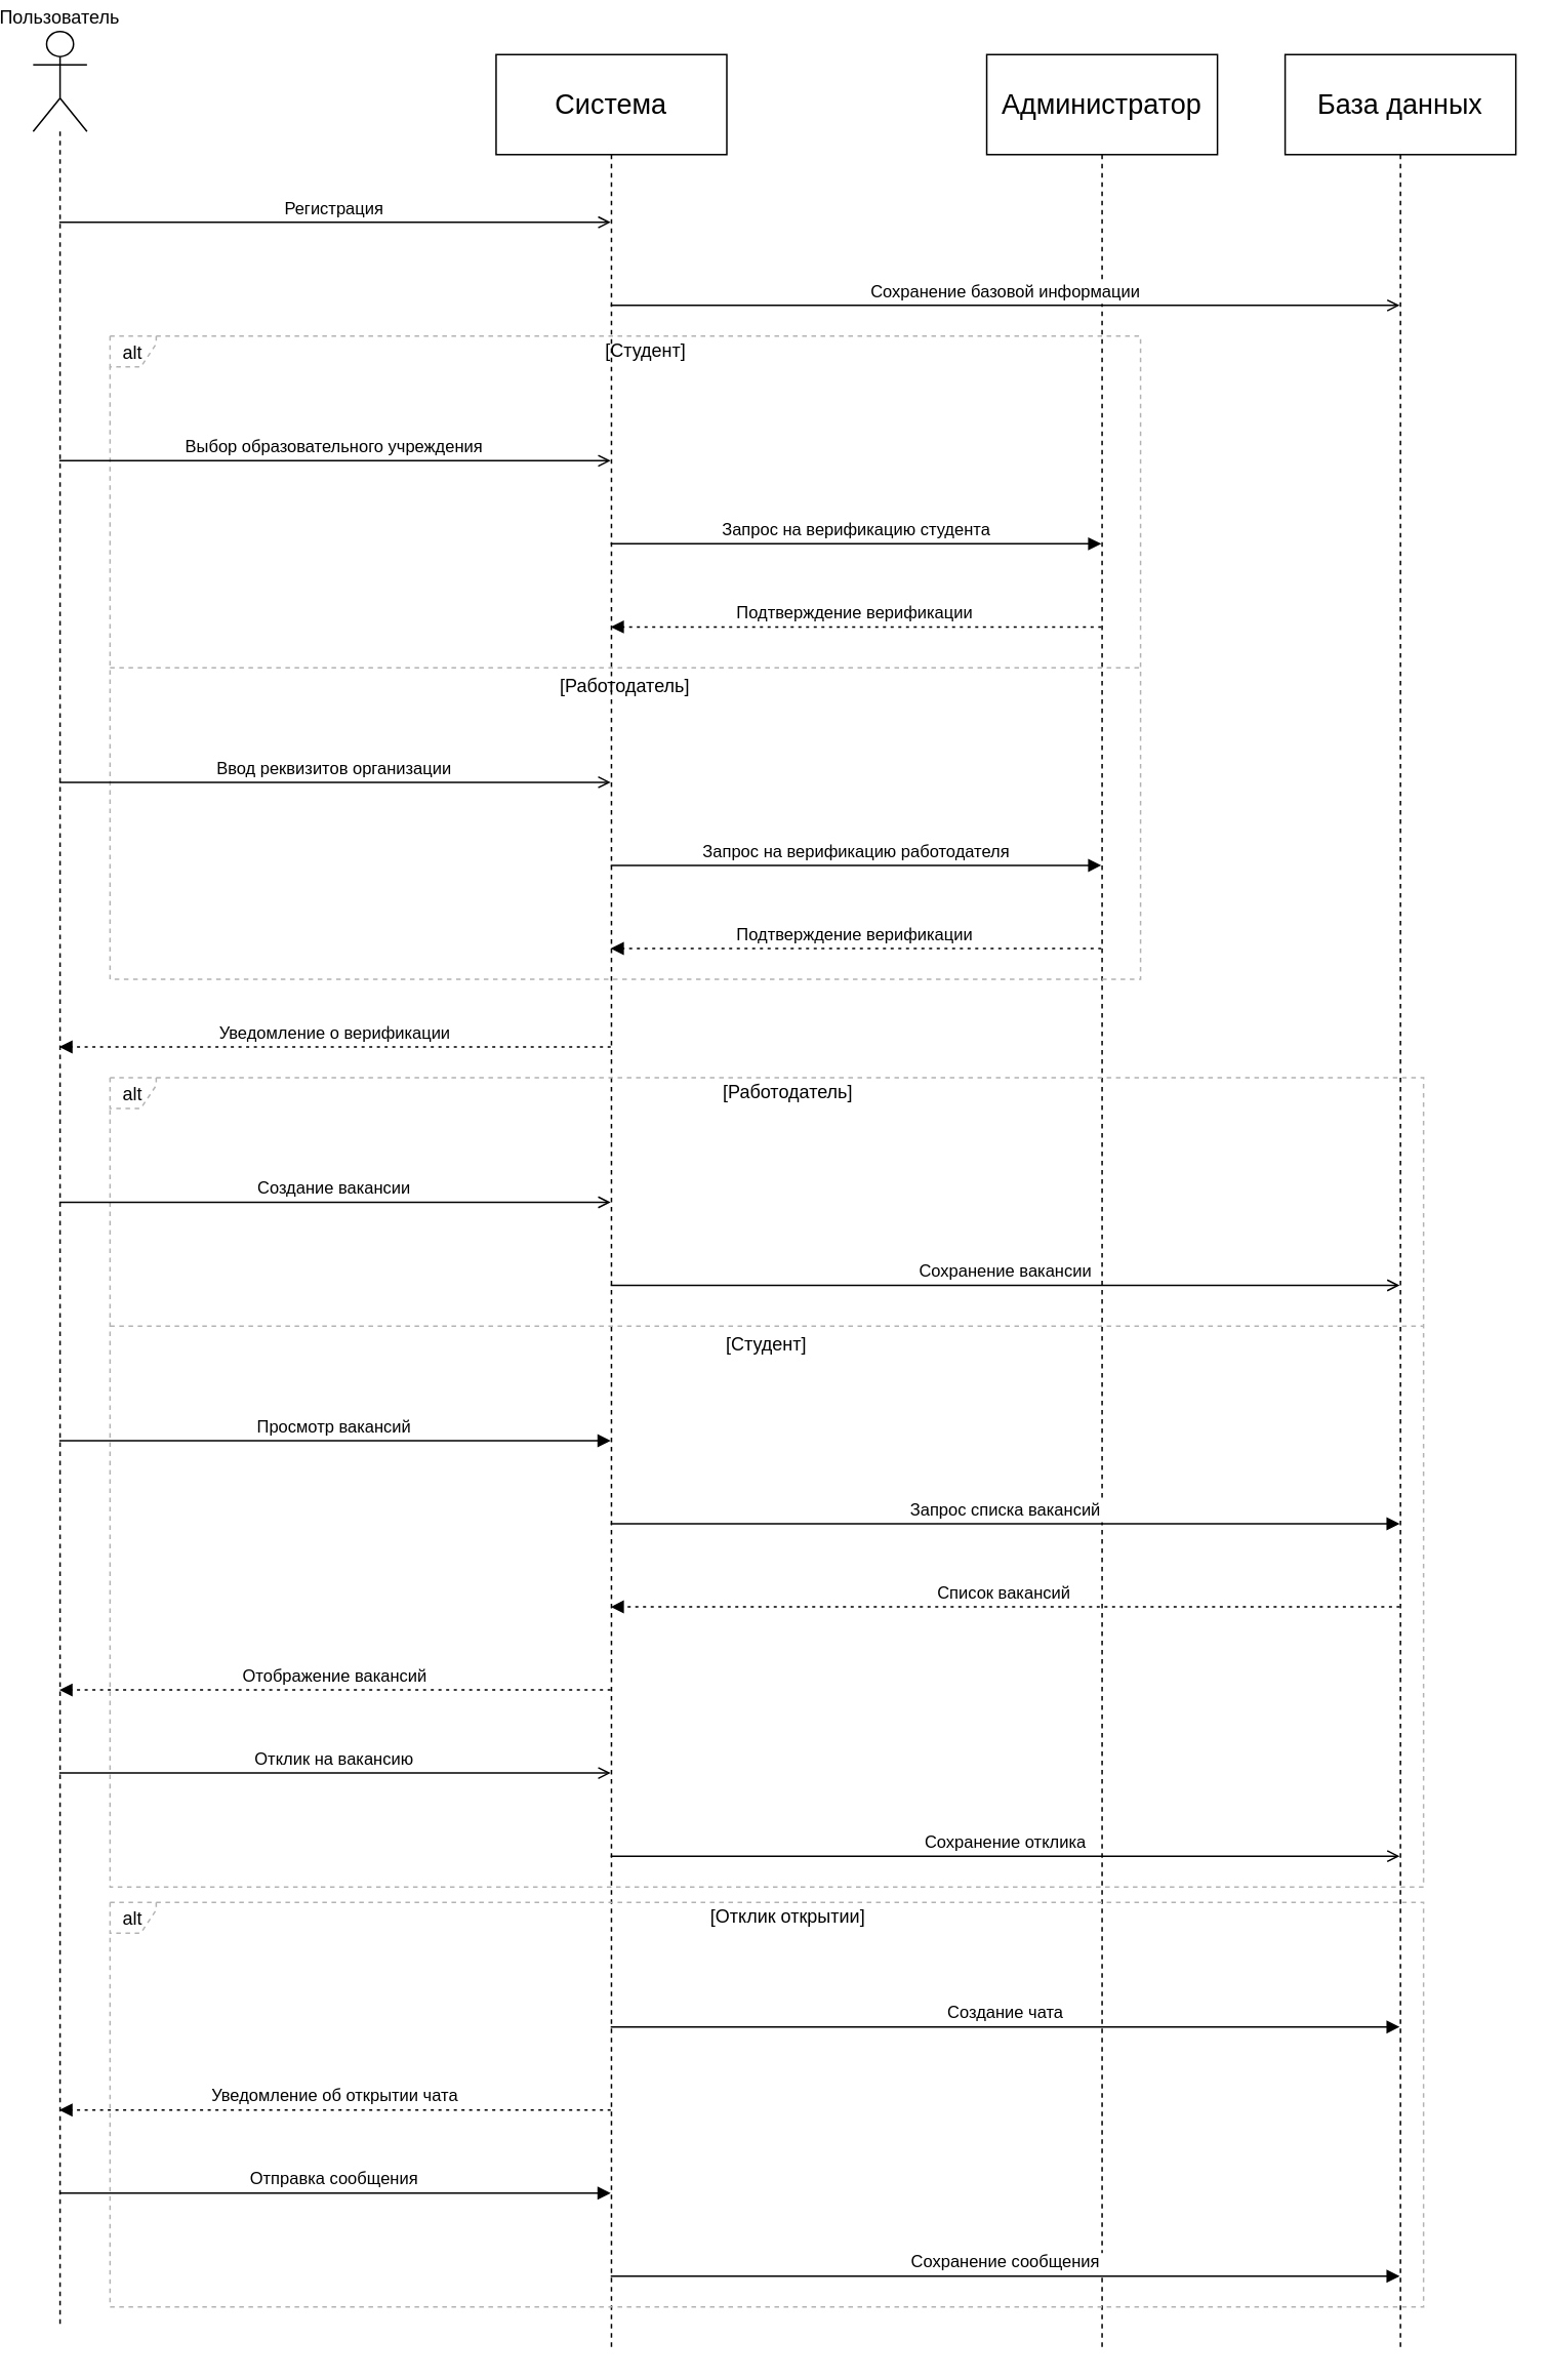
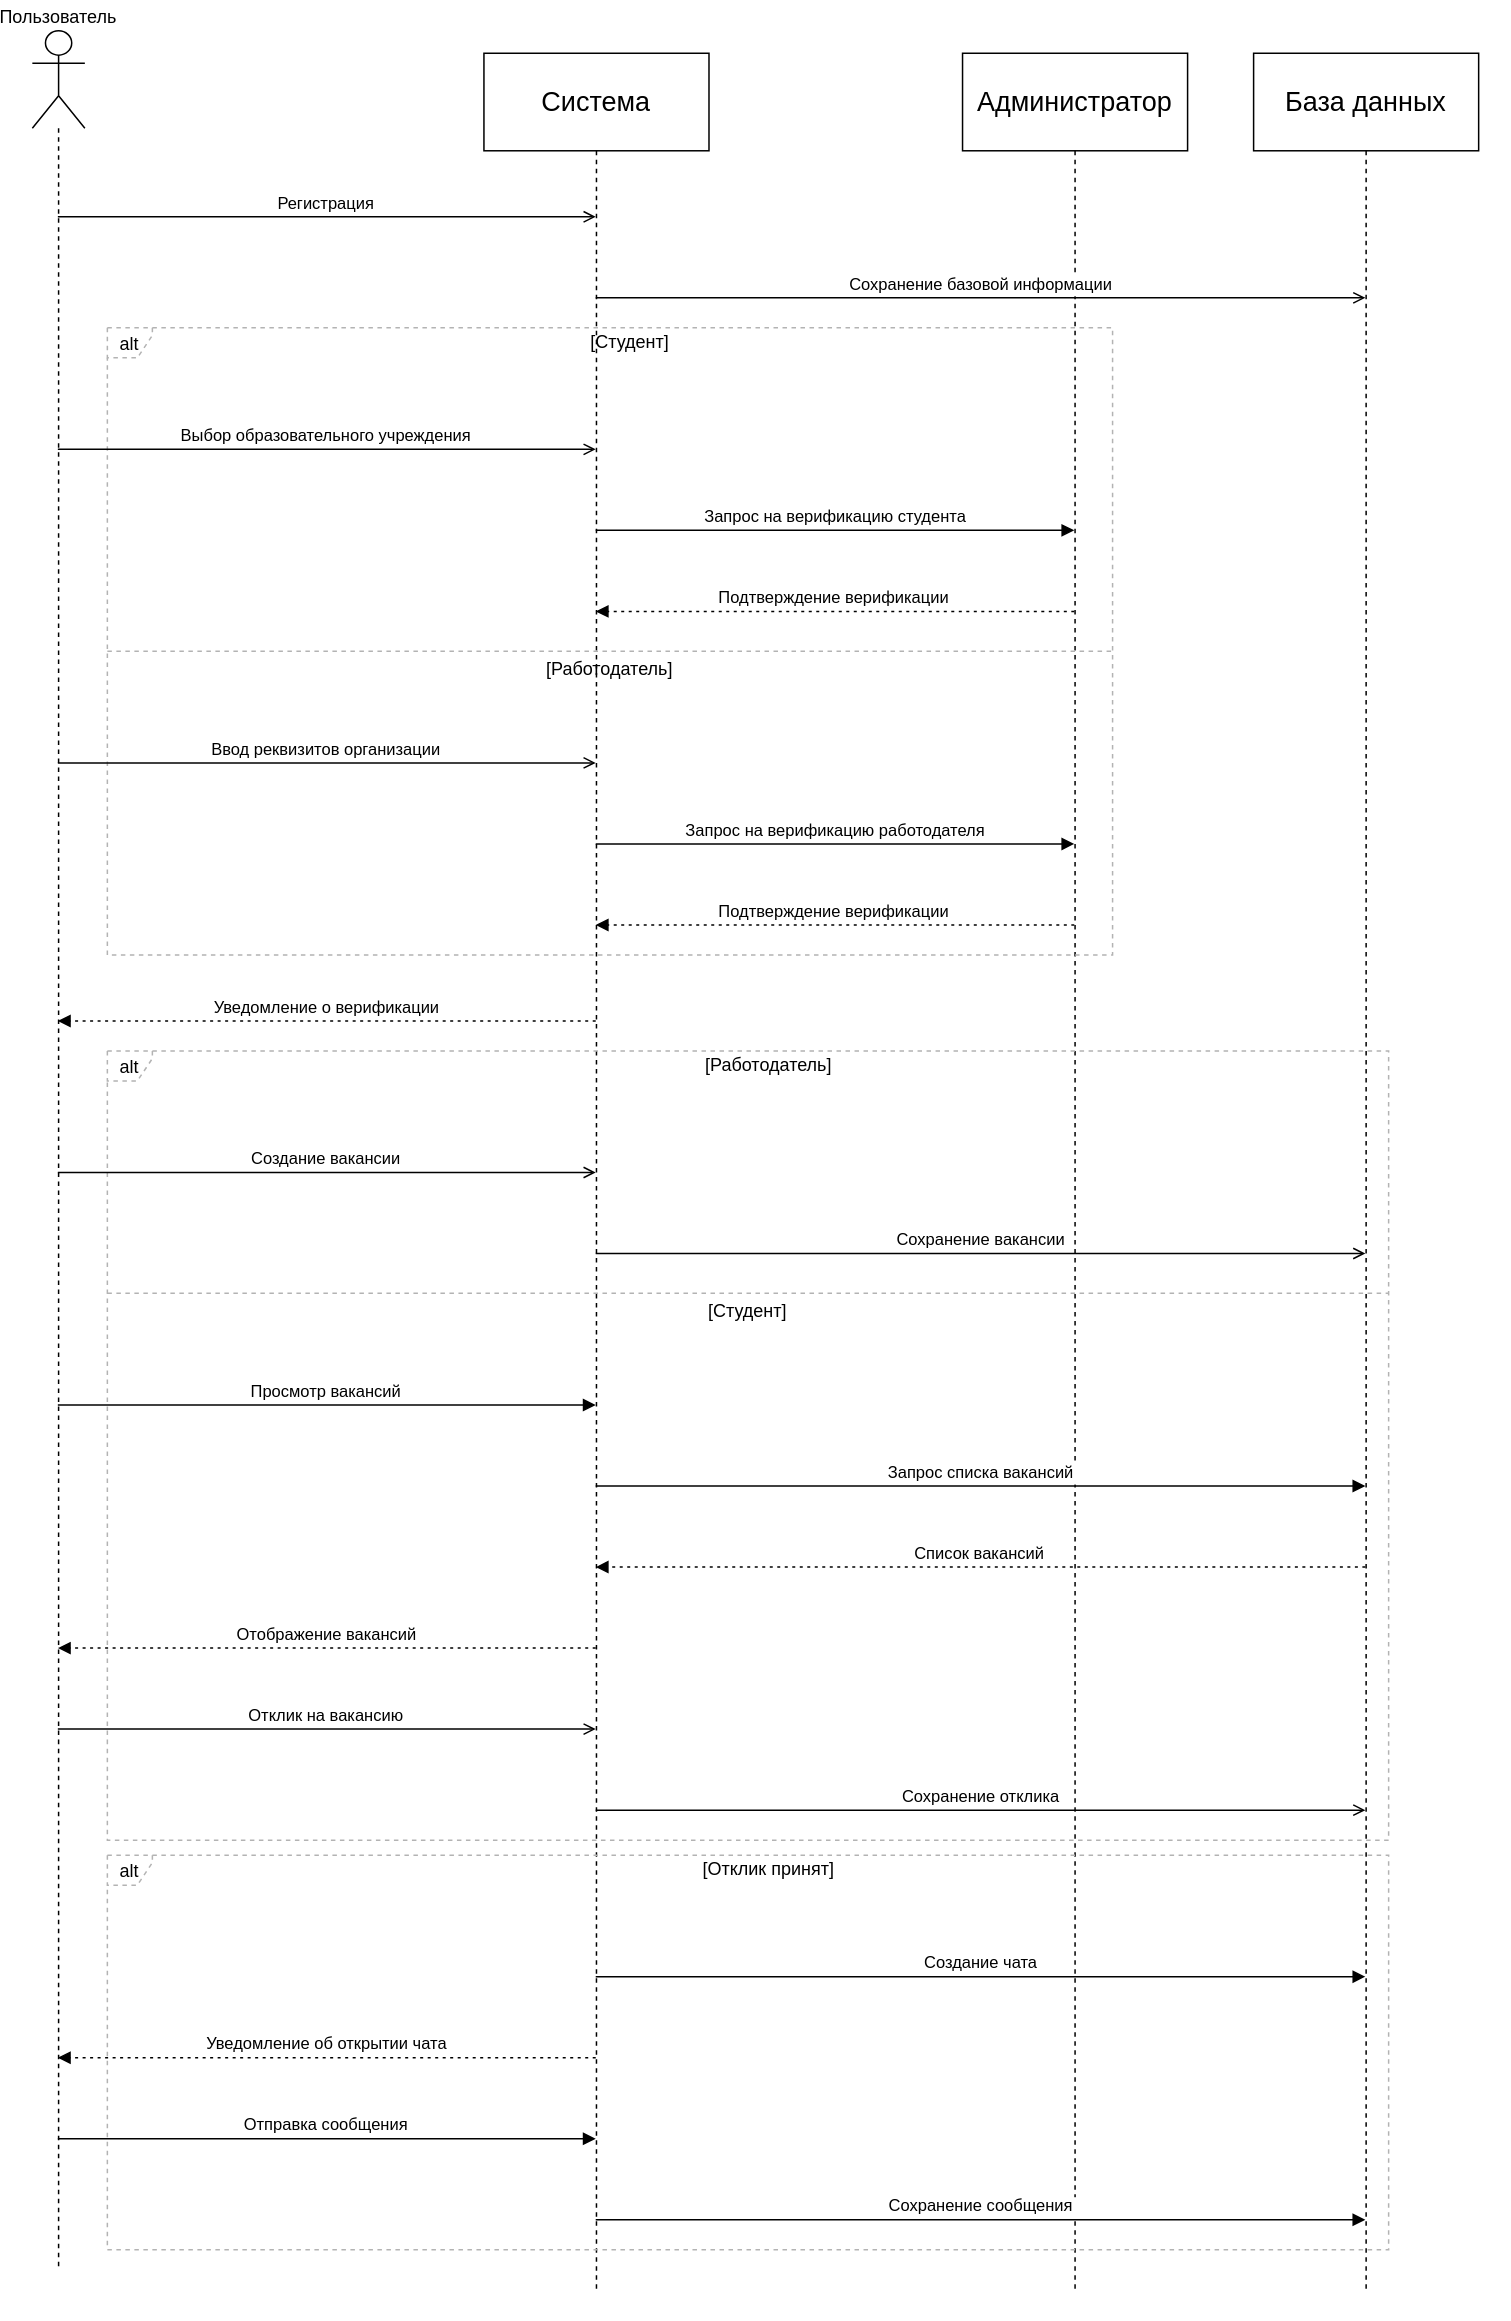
- <mxCell id="13" value="[Отклик открытии]" style="text;strokeColor=none;fillColor=none;align=center;verticalAlign=middle;whiteSpace=wrap;" parent="12" vertex="1"><mxGeometry x="27.519" width="826.481" height="20" as="geometry" /></mxCell>
+ <mxCell id="13" value="[Отклик принят]" style="text;strokeColor=none;fillColor=none;align=center;verticalAlign=middle;whiteSpace=wrap;" parent="12" vertex="1"><mxGeometry x="27.519" width="826.481" height="20" as="geometry" /></mxCell>
